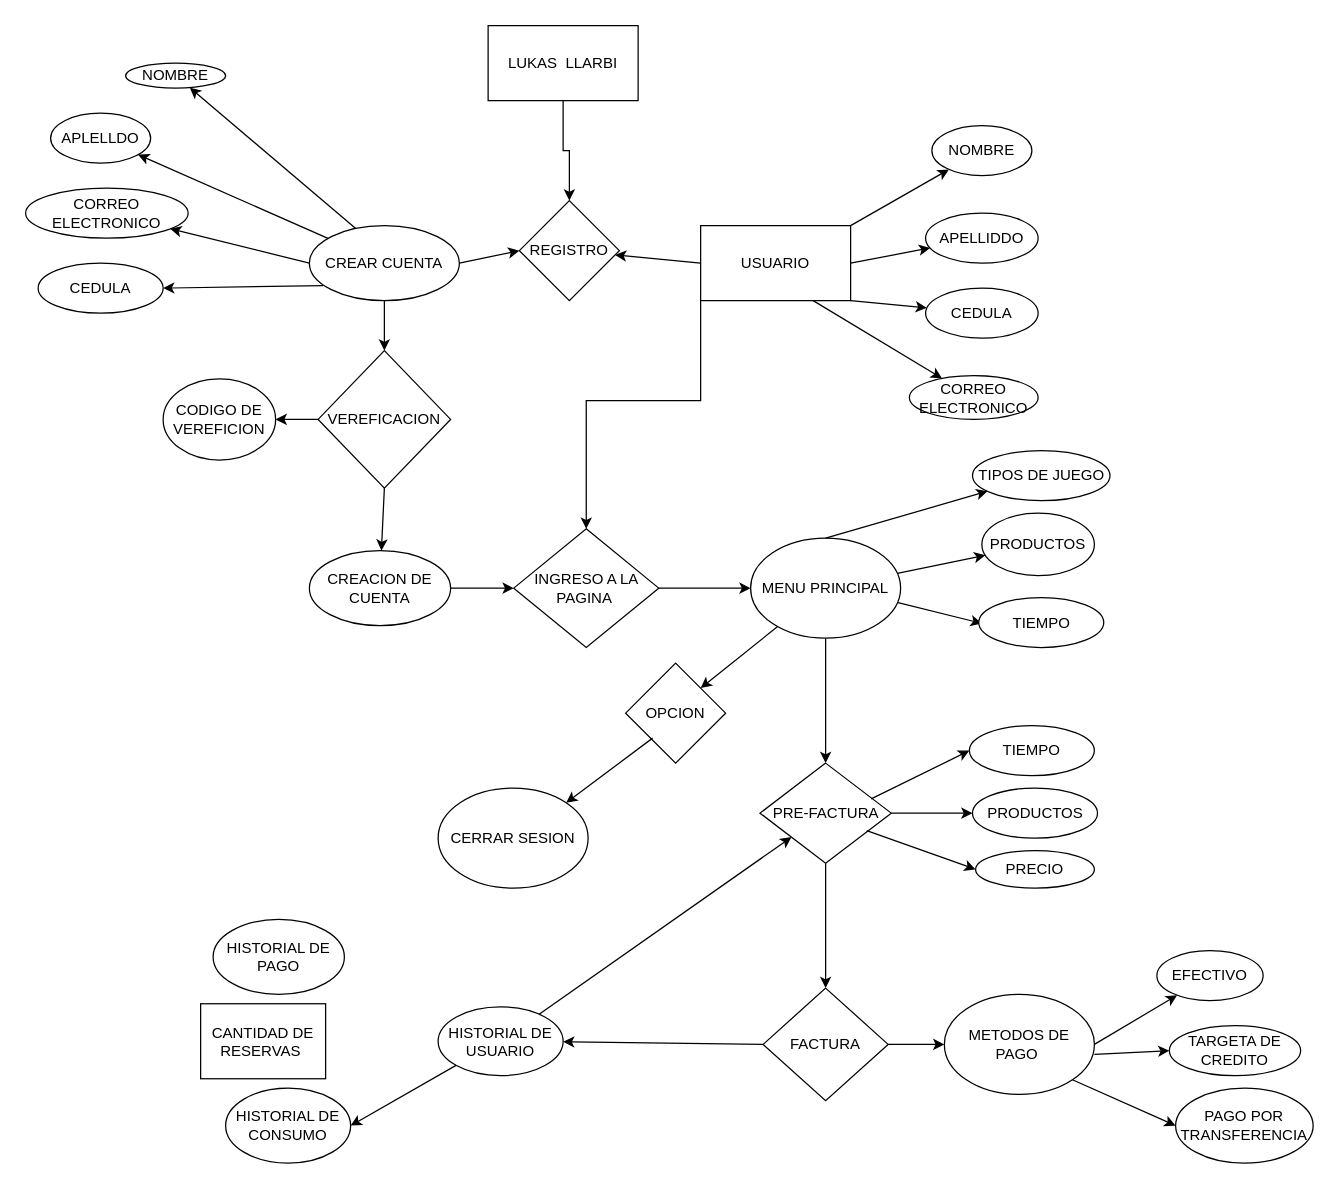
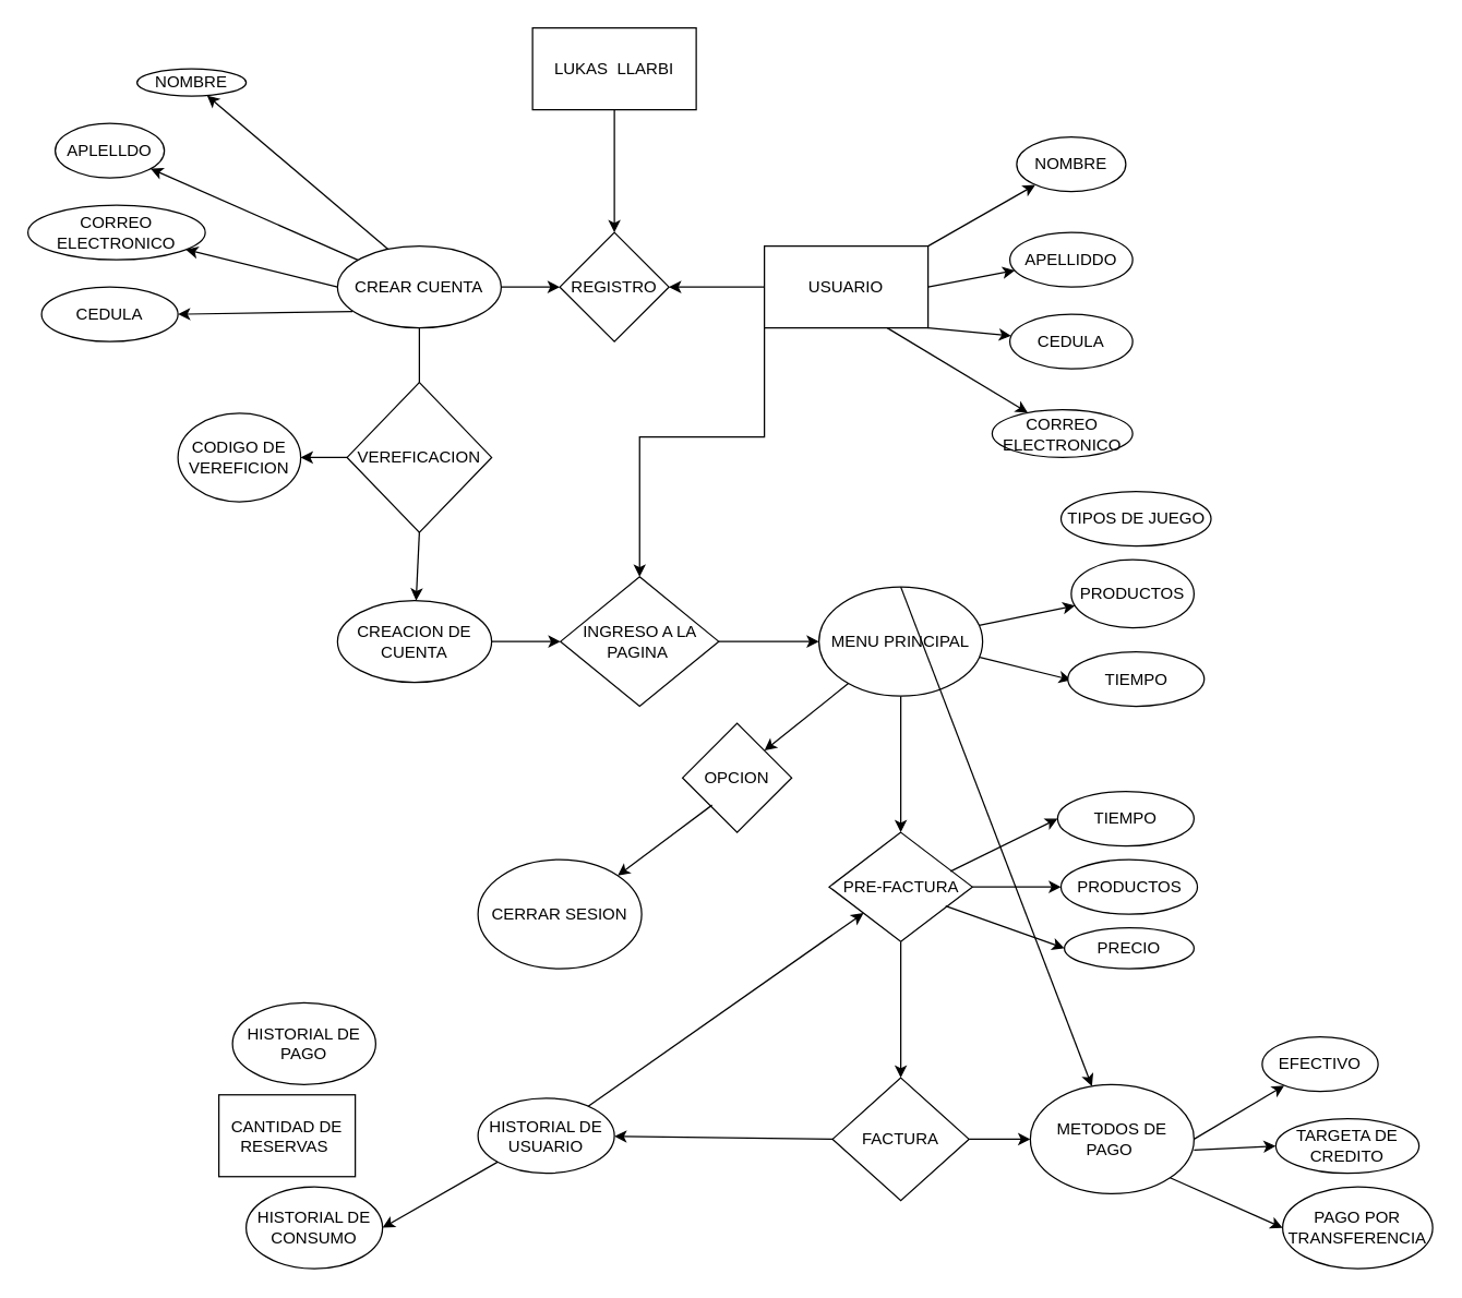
- <mxCell id="15" value="REGISTRO" style="rhombus;whiteSpace=wrap;html=1;" parent="1" vertex="1"><mxGeometry x="415" y="160" width="80" height="80" as="geometry" /></mxCell>
+ <mxCell id="15" value="REGISTRO" style="rhombus;whiteSpace=wrap;html=1;" parent="1" vertex="1"><mxGeometry x="410" y="170" width="80" height="80" as="geometry" /></mxCell>
- <mxCell id="20" value="" style="endArrow=classic;html=1;entryX=0.5;entryY=0;entryDx=0;entryDy=0;" parent="1" source="17" target="24" edge="1"><mxGeometry width="50" height="50" relative="1" as="geometry"><mxPoint x="350" y="640" as="sourcePoint" /><mxPoint x="362.351" y="700.031" as="targetPoint" /></mxGeometry></mxCell>
+ <mxCell id="20" value="" style="endArrow=none;html=1;entryX=0.5;entryY=0;entryDx=0;entryDy=0;" parent="1" source="17" target="24" edge="1"><mxGeometry width="50" height="50" relative="1" as="geometry"><mxPoint x="350" y="640" as="sourcePoint" /><mxPoint x="362.351" y="700.031" as="targetPoint" /></mxGeometry></mxCell>
- <mxCell id="34" value="" style="endArrow=classic;html=1;exitX=0.5;exitY=0;exitDx=0;exitDy=0;" parent="1" source="31" target="35" edge="1"><mxGeometry width="50" height="50" relative="1" as="geometry"><mxPoint x="710" y="800" as="sourcePoint" /><mxPoint x="740" y="780" as="targetPoint" /></mxGeometry></mxCell>
+ <mxCell id="34" value="" style="endArrow=classic;html=1;exitX=0.5;exitY=0;exitDx=0;exitDy=0;" parent="1" source="31" target="38" edge="1"><mxGeometry width="50" height="50" relative="1" as="geometry"><mxPoint x="710" y="800" as="sourcePoint" /><mxPoint x="740" y="780" as="targetPoint" /></mxGeometry></mxCell>
